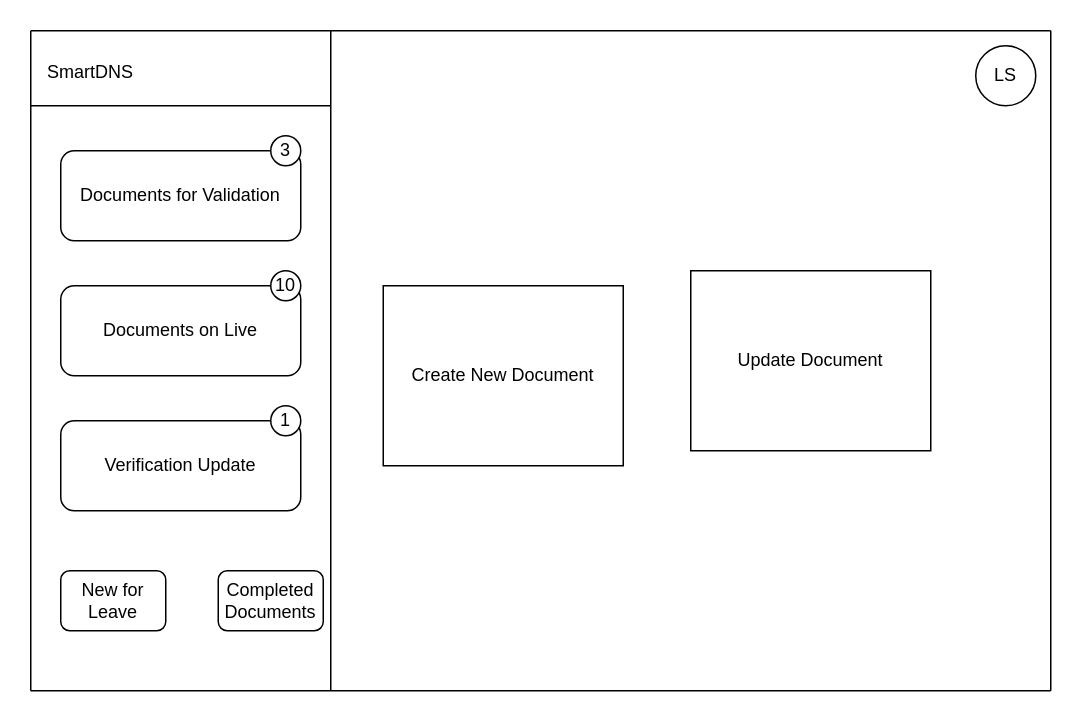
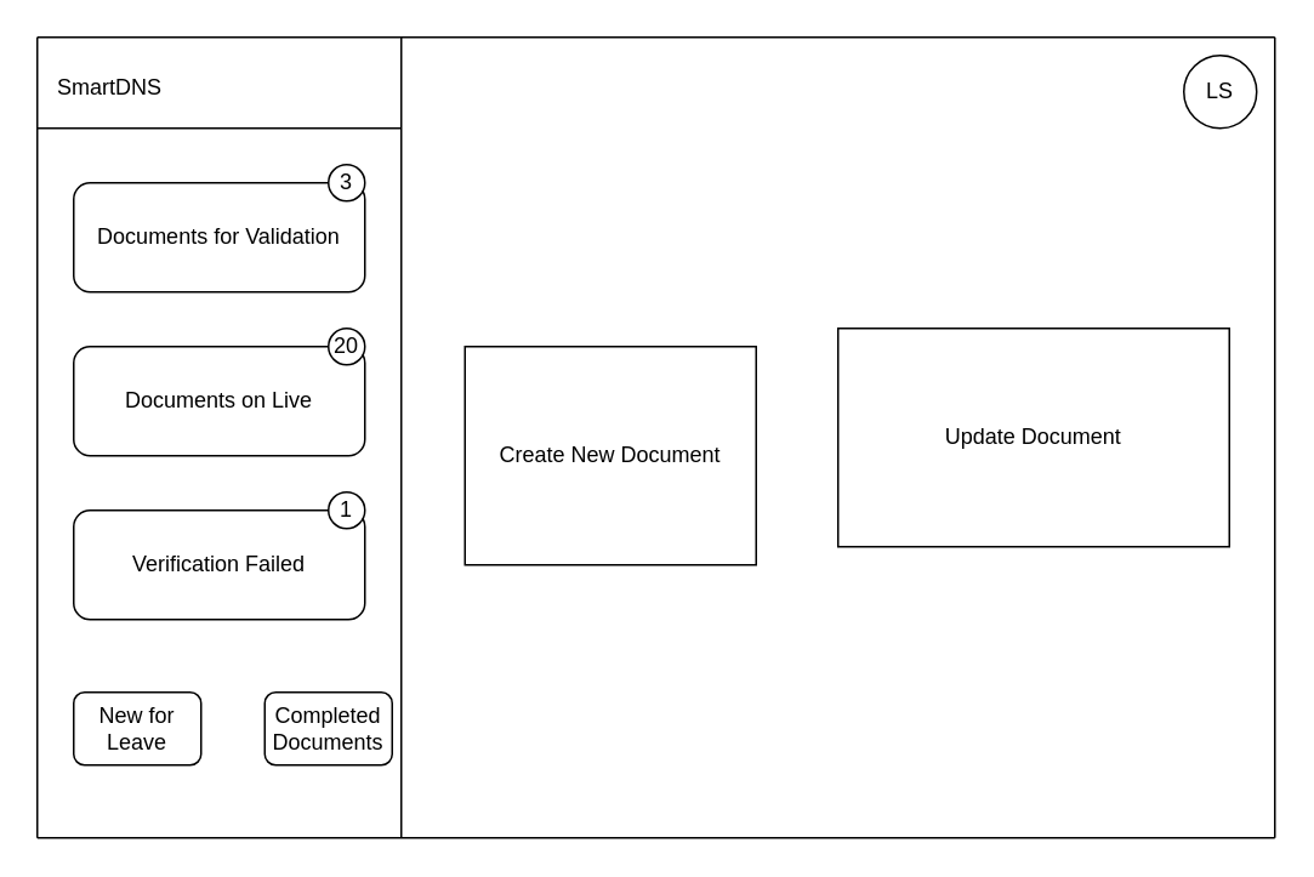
- <mxCell id="14" value="10" style="ellipse;whiteSpace=wrap;html=1;" vertex="1" parent="1"><mxGeometry x="180" y="180" width="20" height="20" as="geometry" /></mxCell>
+ <mxCell id="14" value="20" style="ellipse;whiteSpace=wrap;html=1;" vertex="1" parent="1"><mxGeometry x="180" y="180" width="20" height="20" as="geometry" /></mxCell>
- <mxCell id="9" value="Update Document" style="rounded=0;whiteSpace=wrap;html=1;" vertex="1" parent="1"><mxGeometry x="460" y="180" width="160" height="120" as="geometry" /></mxCell>
+ <mxCell id="9" value="Update Document" style="rounded=0;whiteSpace=wrap;html=1;" vertex="1" parent="1"><mxGeometry x="460" y="180" width="215" height="120" as="geometry" /></mxCell>
- <mxCell id="12" value="Verification Update" style="rounded=1;whiteSpace=wrap;html=1;" vertex="1" parent="1"><mxGeometry x="40" y="280" width="160" height="60" as="geometry" /></mxCell>
+ <mxCell id="12" value="Verification Failed" style="rounded=1;whiteSpace=wrap;html=1;" vertex="1" parent="1"><mxGeometry x="40" y="280" width="160" height="60" as="geometry" /></mxCell>
